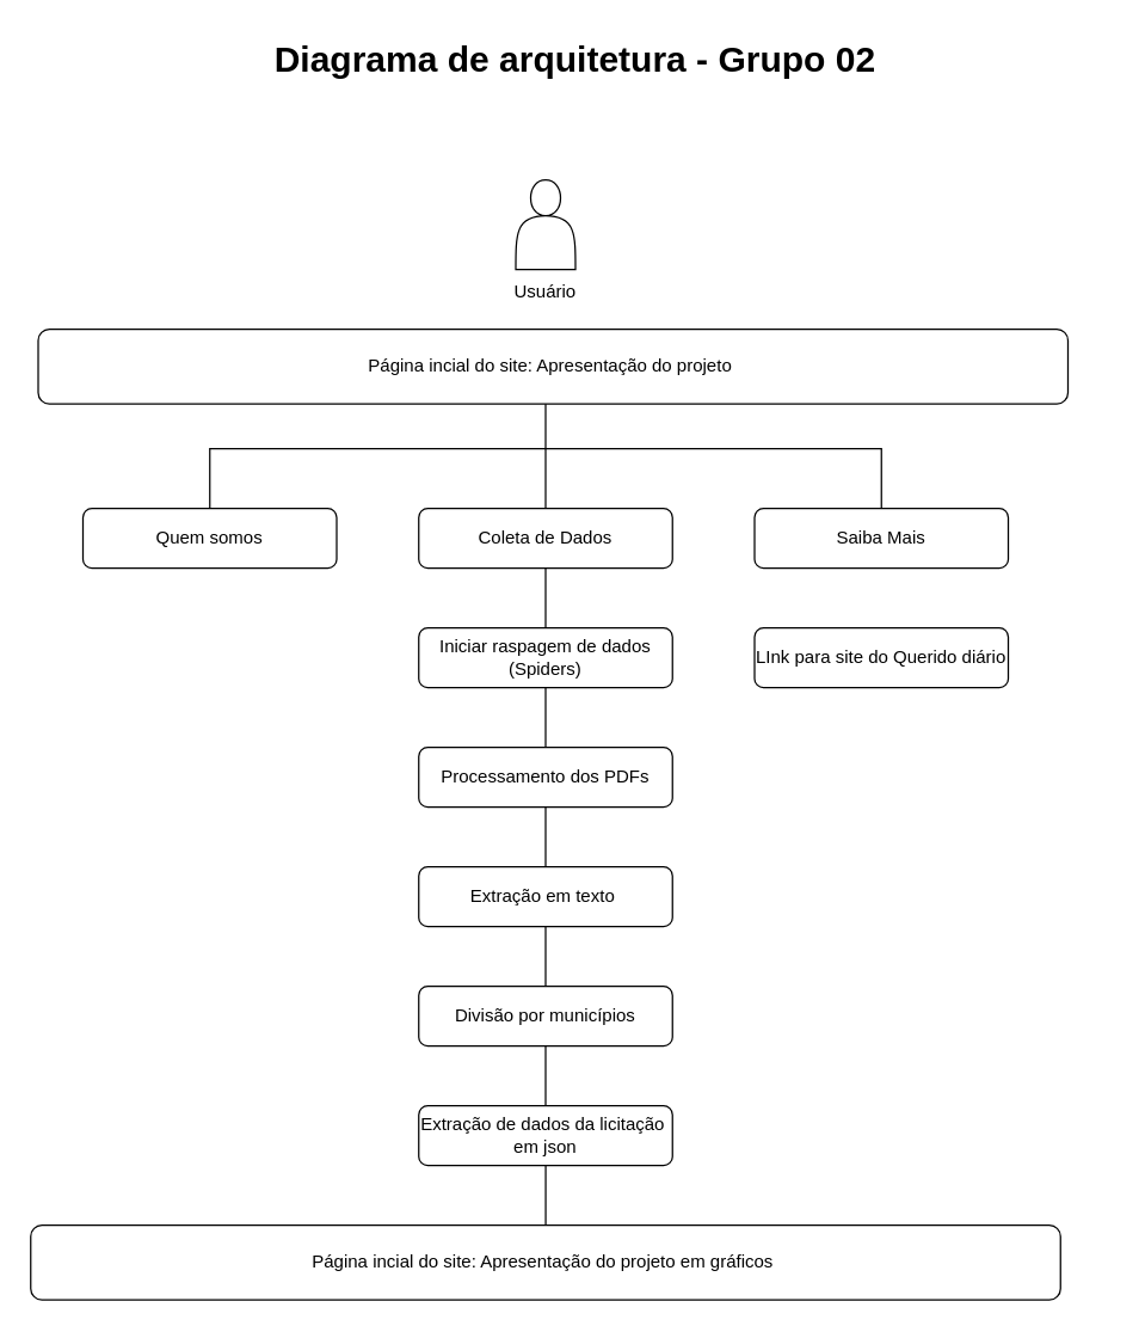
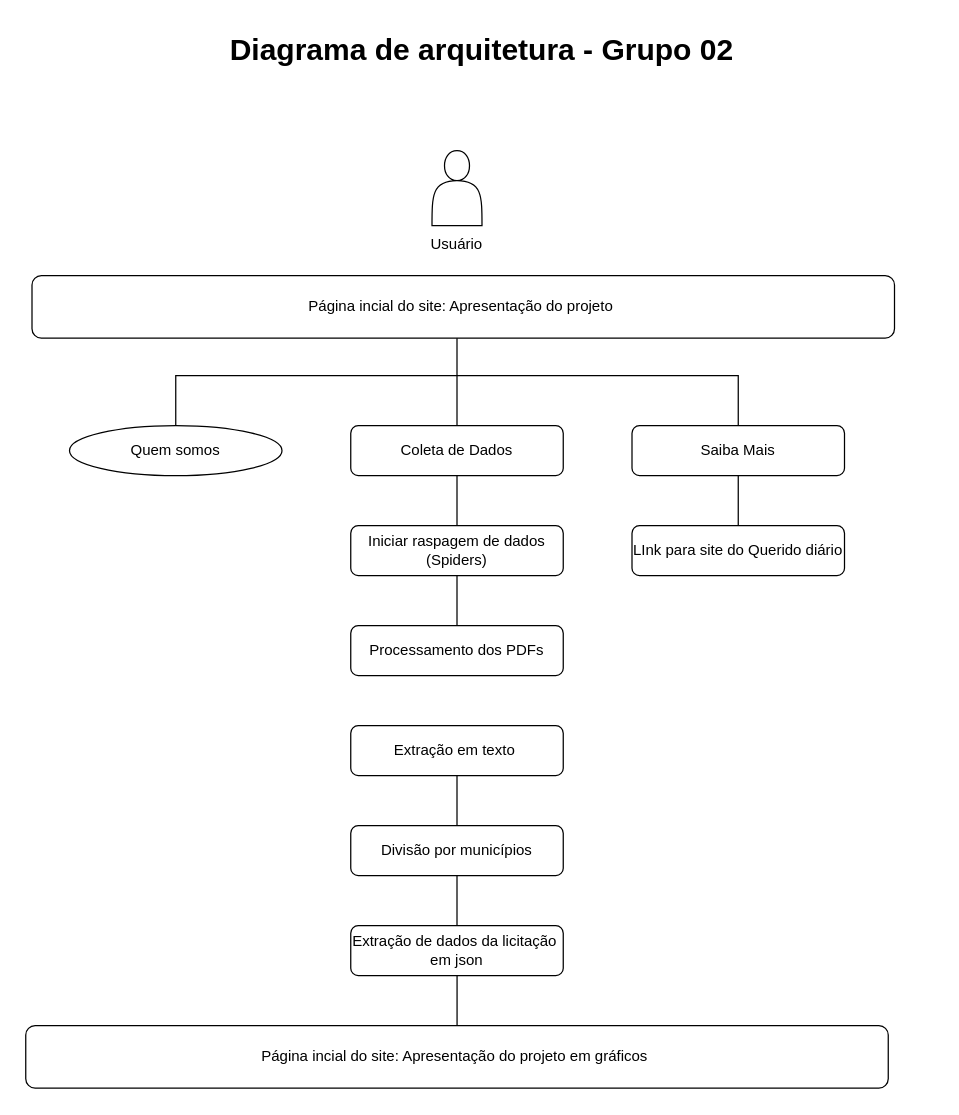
- <mxCell id="7" value="Quem somos" style="rounded=1;whiteSpace=wrap;html=1;" parent="1" vertex="1"><mxGeometry x="55" y="340" width="170" height="40" as="geometry" /></mxCell>
+ <mxCell id="7" value="Quem somos" style="ellipse;whiteSpace=wrap;html=1;" parent="1" vertex="1"><mxGeometry x="55" y="340" width="170" height="40" as="geometry" /></mxCell>
+ <mxCell id="13" value="" style="endArrow=none;html=1;rounded=0;exitX=0.5;exitY=0;exitDx=0;exitDy=0;entryX=0.5;entryY=1;entryDx=0;entryDy=0;" parent="1" source="12" target="8" edge="1"><mxGeometry width="50" height="50" relative="1" as="geometry"><mxPoint x="305" y="320" as="sourcePoint" /><mxPoint x="355" y="270" as="targetPoint" /></mxGeometry></mxCell>
- <mxCell id="18" value="" style="endArrow=none;html=1;rounded=0;entryX=0.5;entryY=1;entryDx=0;entryDy=0;" parent="1" target="17" edge="1" source="22"><mxGeometry width="50" height="50" relative="1" as="geometry"><mxPoint x="365" y="740" as="sourcePoint" /><mxPoint x="355" y="510" as="targetPoint" /></mxGeometry></mxCell>
